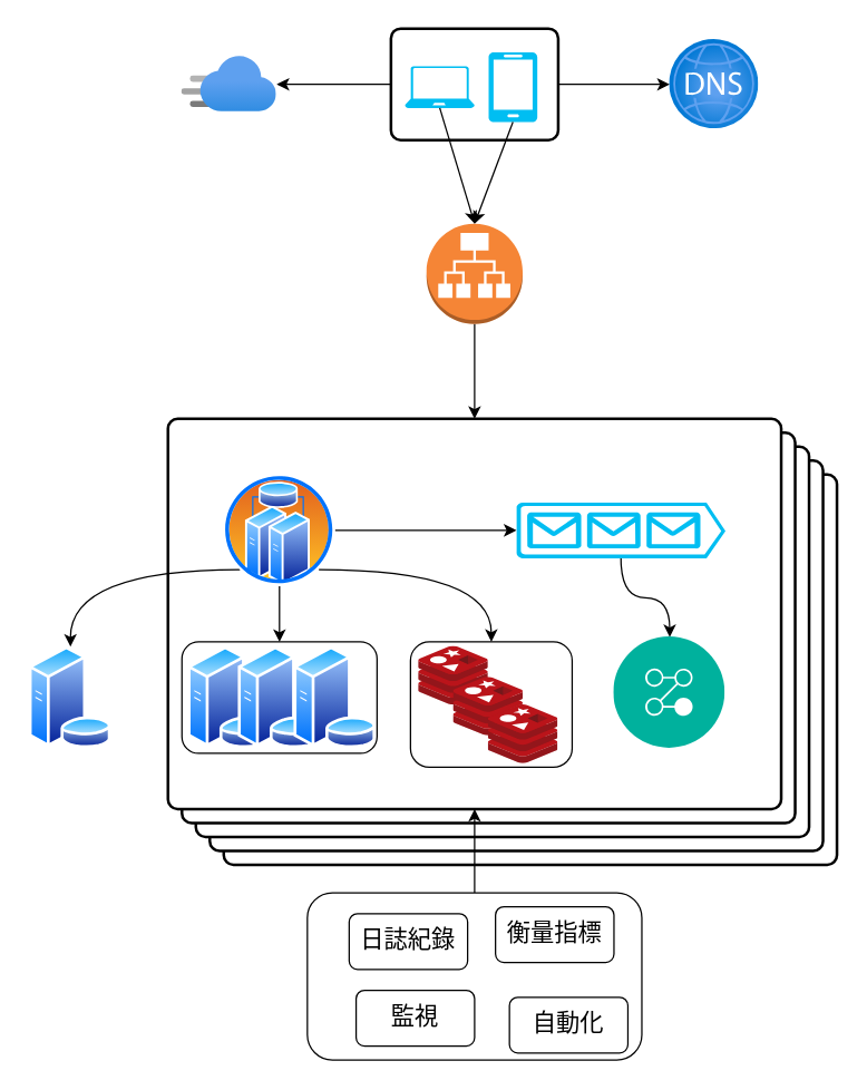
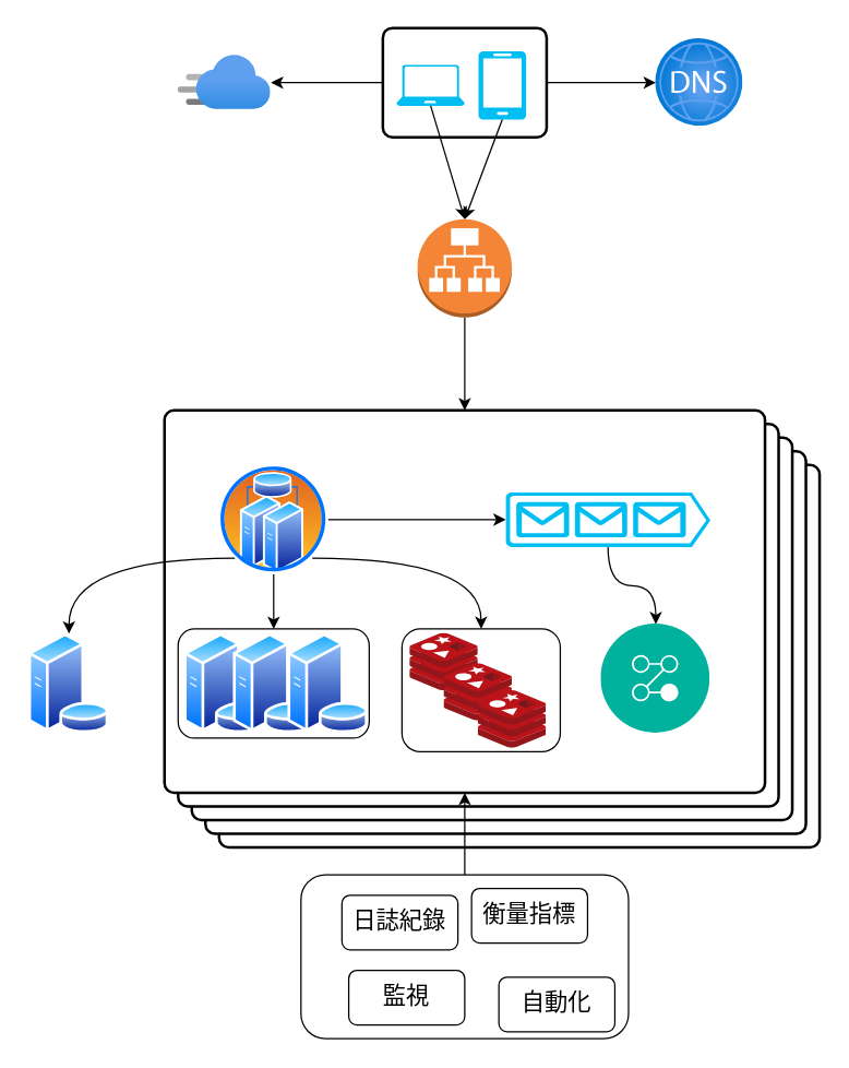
- <mxCell id="38" value="&lt;font style=&quot;font-size: 17px;&quot;&gt;衡量指標&lt;/font&gt;" style="rounded=1;whiteSpace=wrap;html=1;" parent="1" vertex="1"><mxGeometry x="355" y="650" width="85" height="40" as="geometry" /></mxCell>
+ <mxCell id="38" value="&lt;font style=&quot;font-size: 17px;&quot;&gt;衡量指標&lt;/font&gt;" style="rounded=1;whiteSpace=wrap;html=1;" parent="1" vertex="1"><mxGeometry x="345" y="650" width="85" height="40" as="geometry" /></mxCell>
